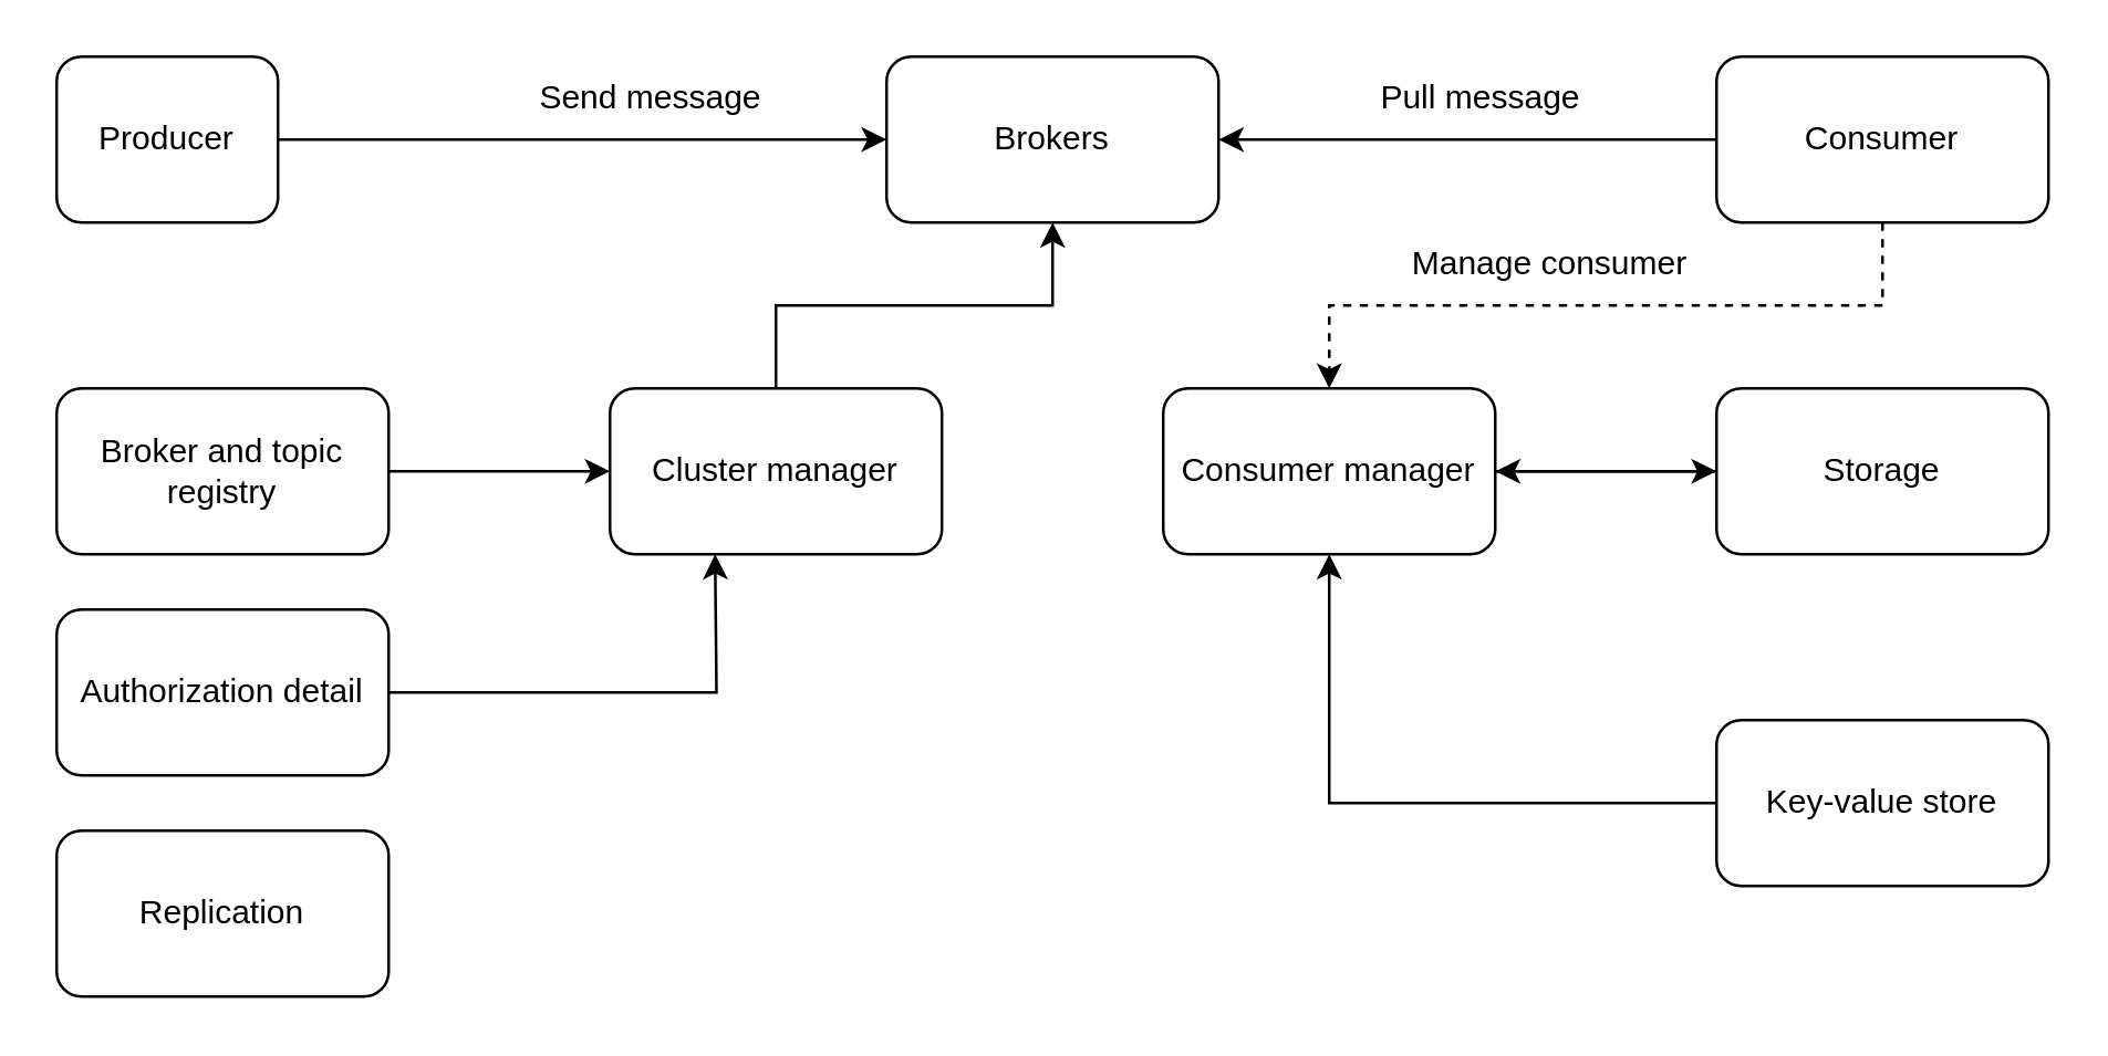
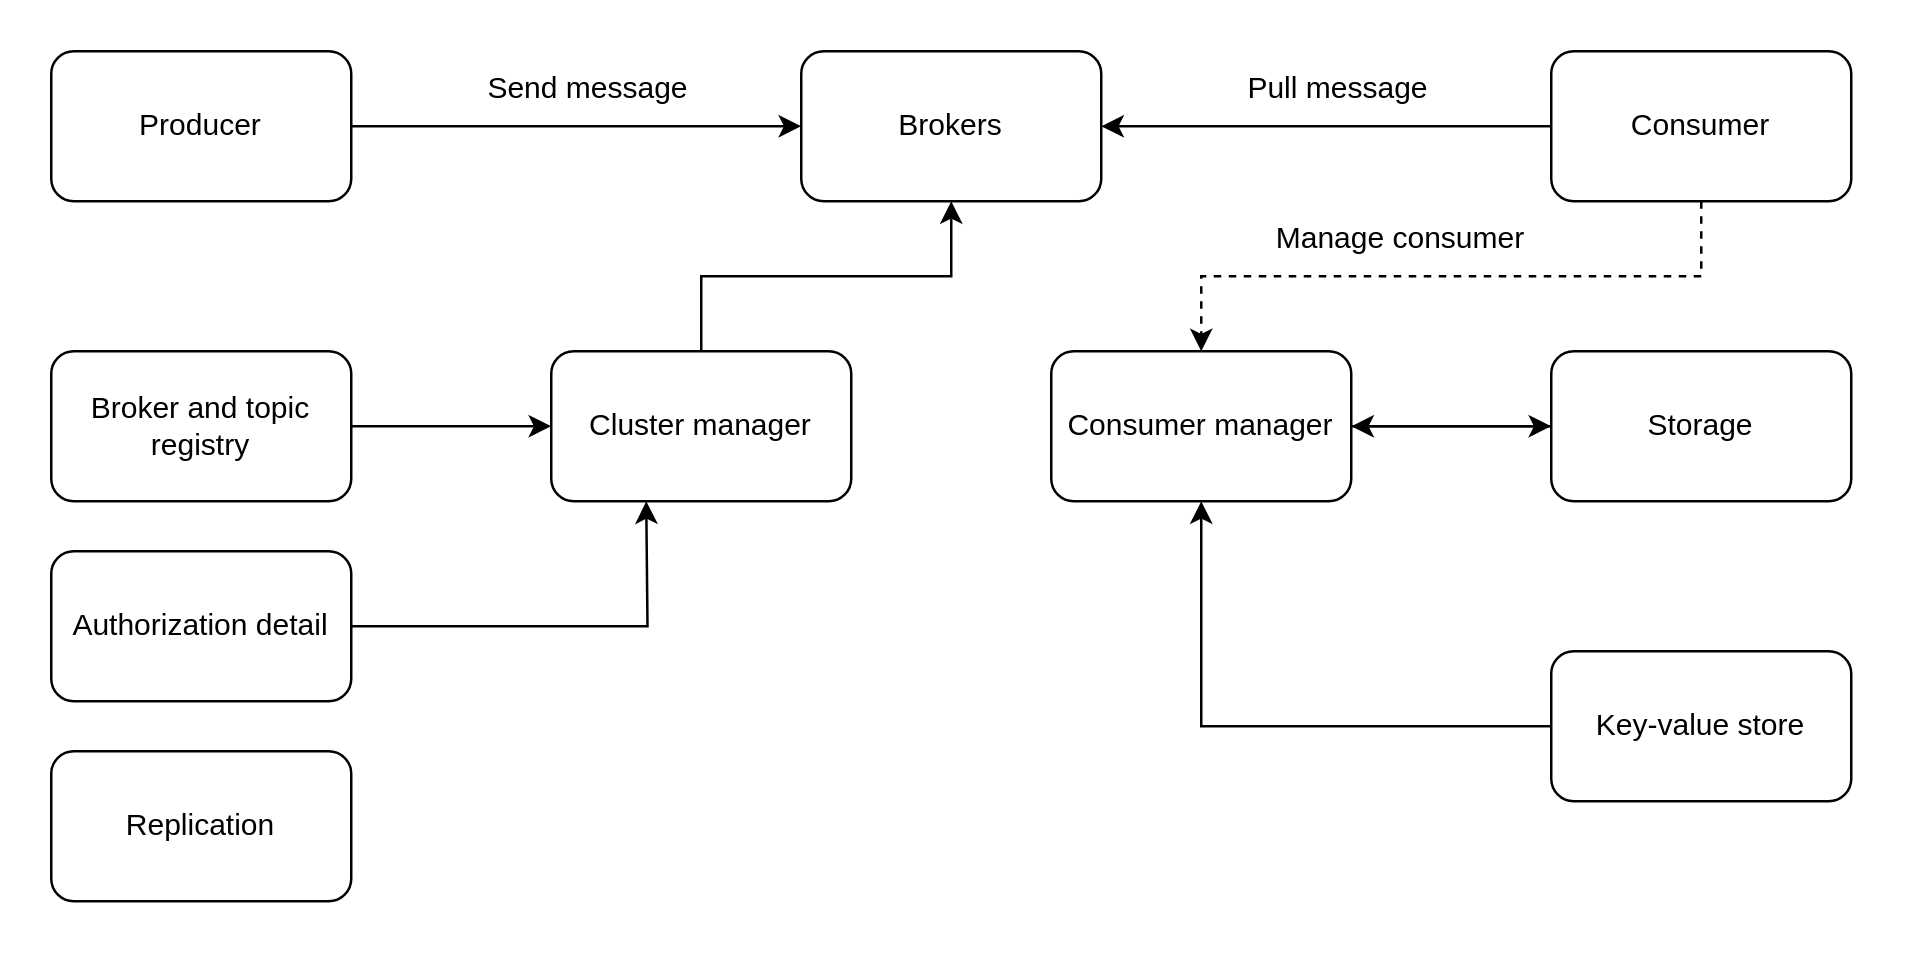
- <mxCell id="3" value="Producer" style="rounded=1;whiteSpace=wrap;html=1;" vertex="1" parent="1"><mxGeometry x="20" y="20" width="80" height="60" as="geometry" /></mxCell>
+ <mxCell id="3" value="Producer" style="rounded=1;whiteSpace=wrap;html=1;" vertex="1" parent="1"><mxGeometry x="20" y="20" width="120" height="60" as="geometry" /></mxCell>
